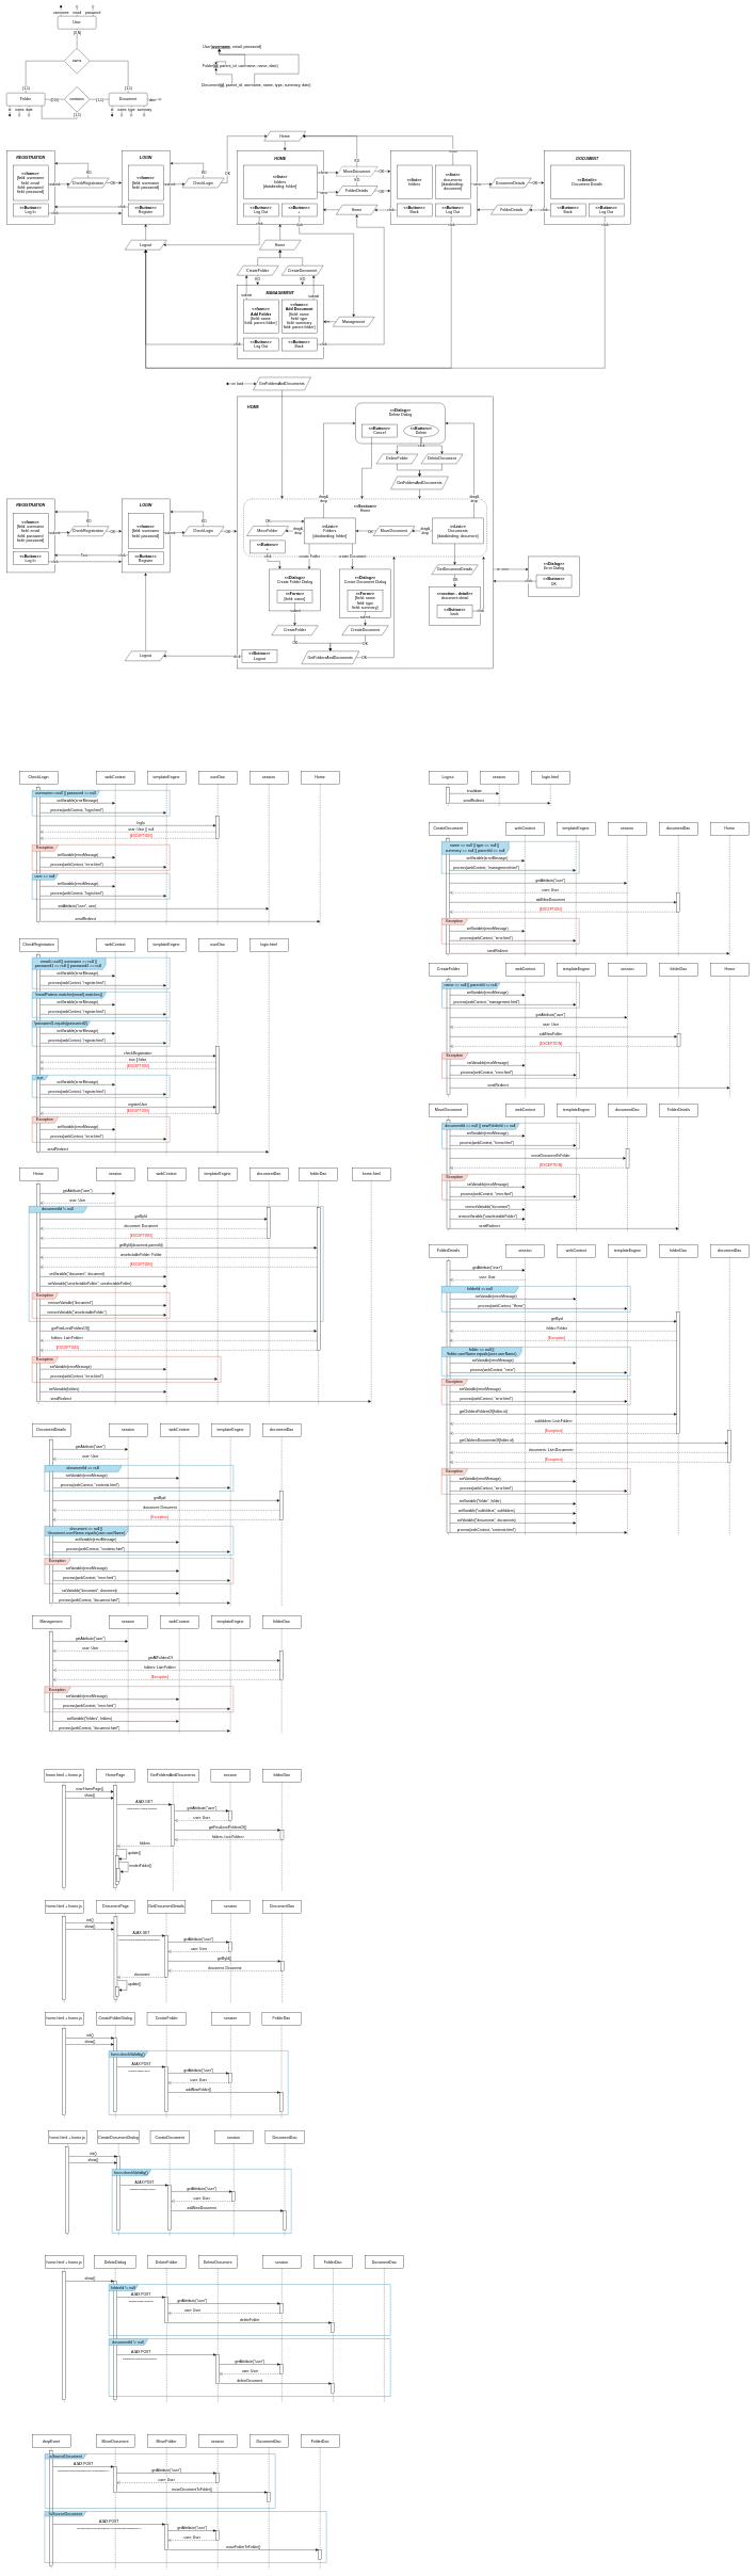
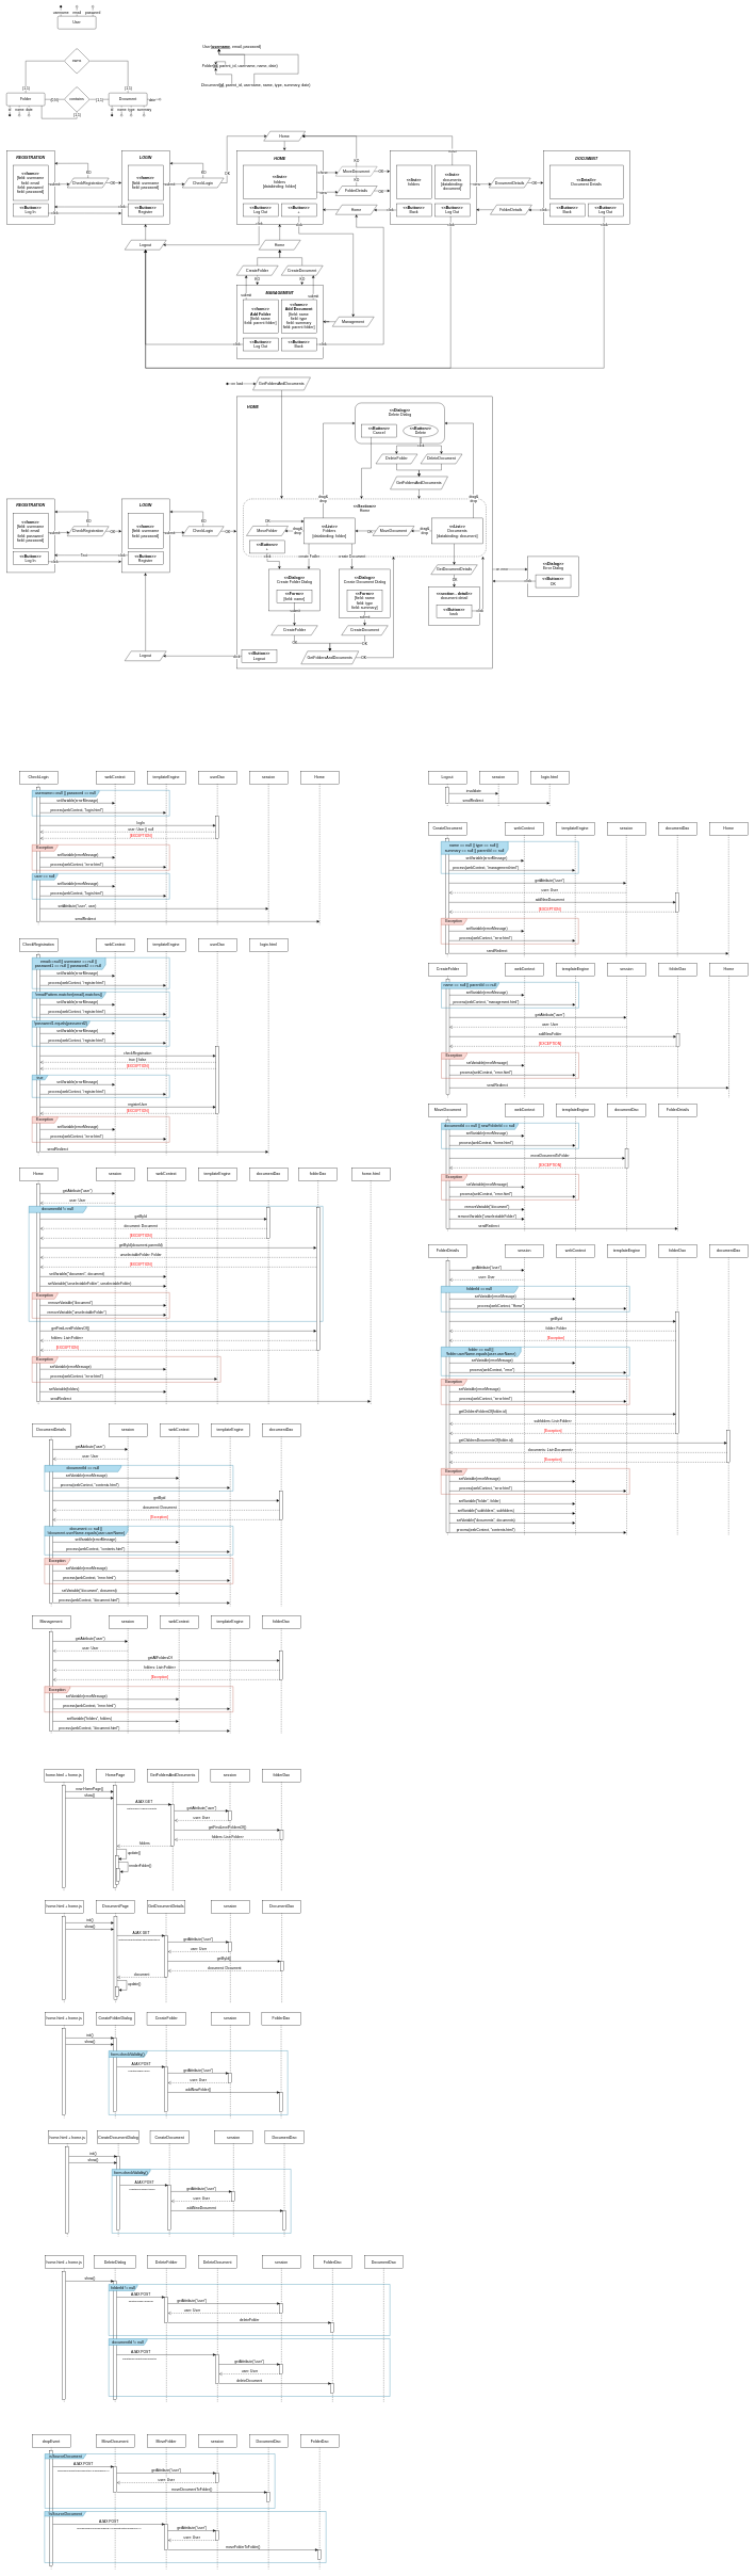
- <mxCell id="11" value="" style="edgeStyle=orthogonalEdgeStyle;rounded=0;orthogonalLoop=1;jettySize=auto;html=1;endArrow=none;endFill=0;labelPosition=center;verticalLabelPosition=top;align=center;verticalAlign=bottom;" parent="10" source="13" target="18" edge="1"><mxGeometry relative="1" as="geometry" /></mxCell>
- <mxCell id="12" value="(0,N)" style="edgeLabel;html=1;align=center;verticalAlign=middle;resizable=0;points=[];" parent="11" vertex="1" connectable="0"><mxGeometry x="0.313" y="1" relative="1" as="geometry"><mxPoint x="-1" y="-29" as="offset" /></mxGeometry></mxCell>
